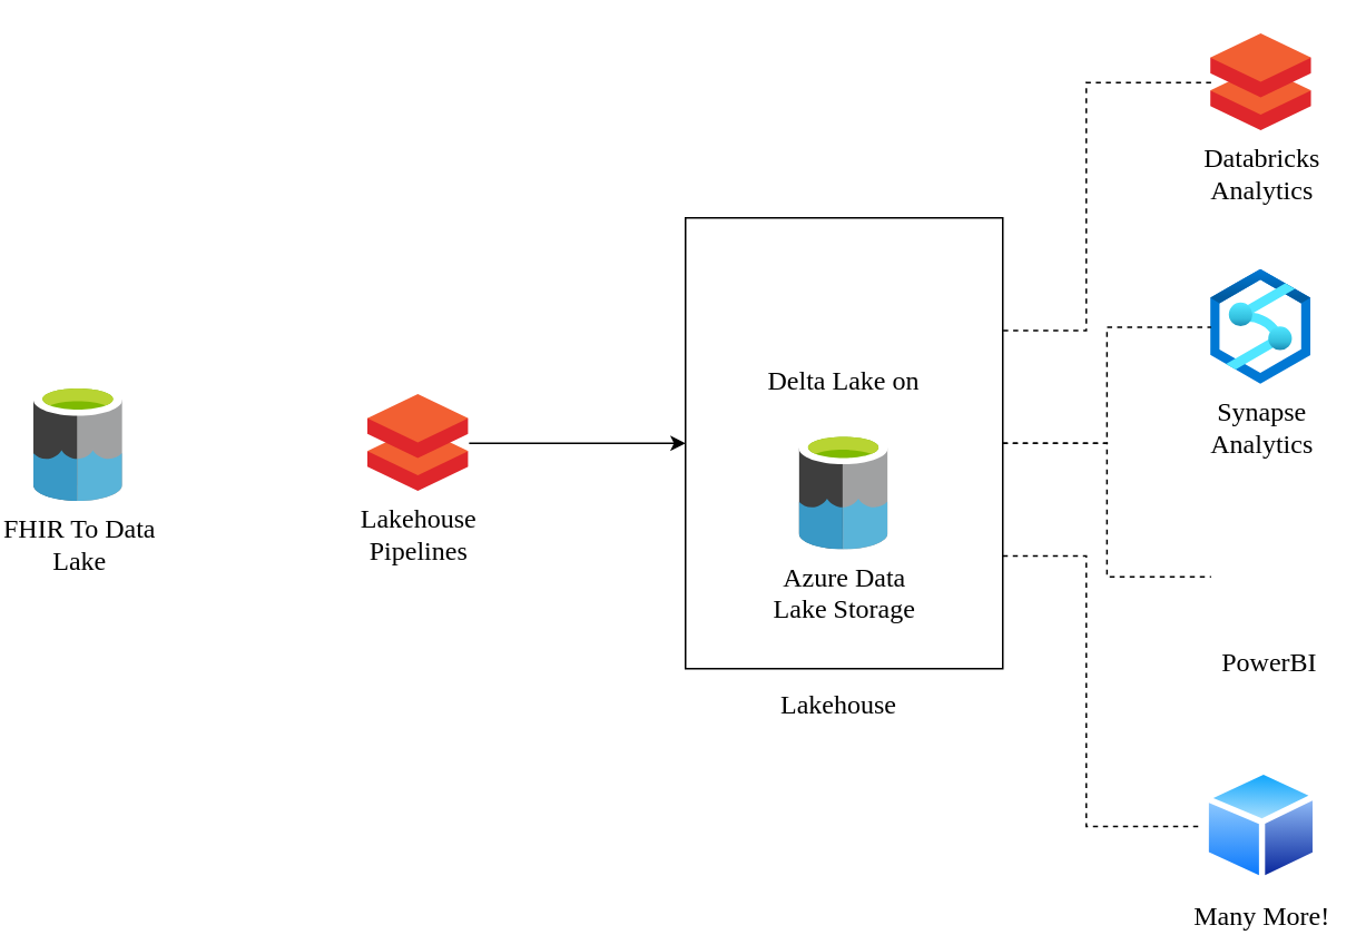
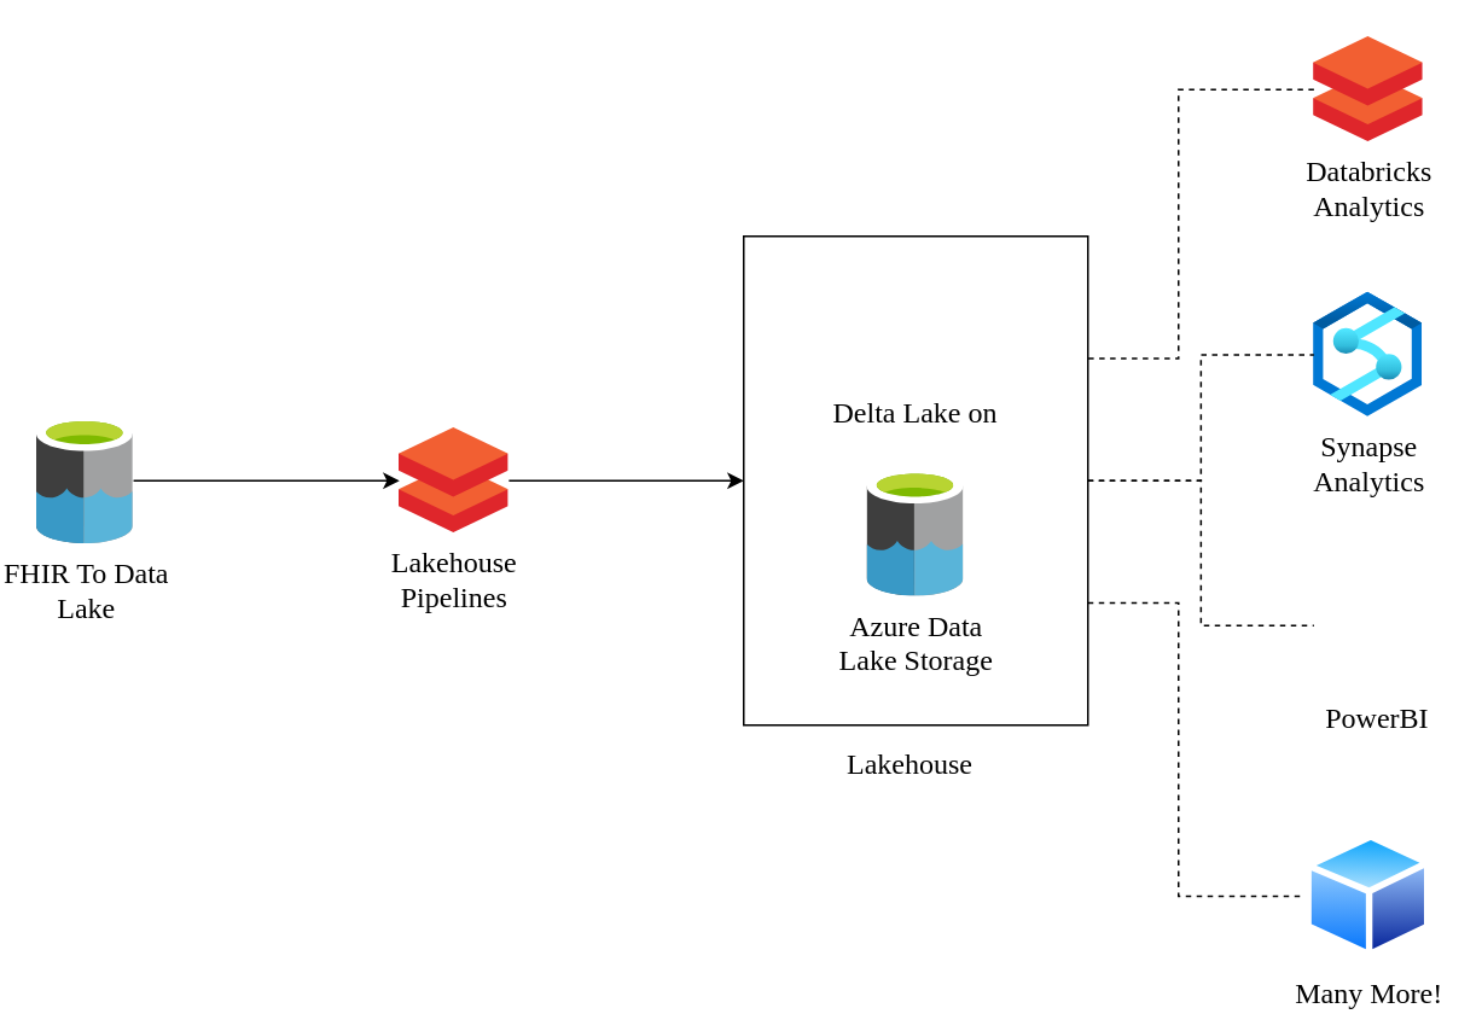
+ <mxCell id="2" style="edgeStyle=orthogonalEdgeStyle;rounded=0;orthogonalLoop=1;jettySize=auto;html=1;" parent="1" source="3" target="5" edge="1"><mxGeometry relative="1" as="geometry" /></mxCell>
